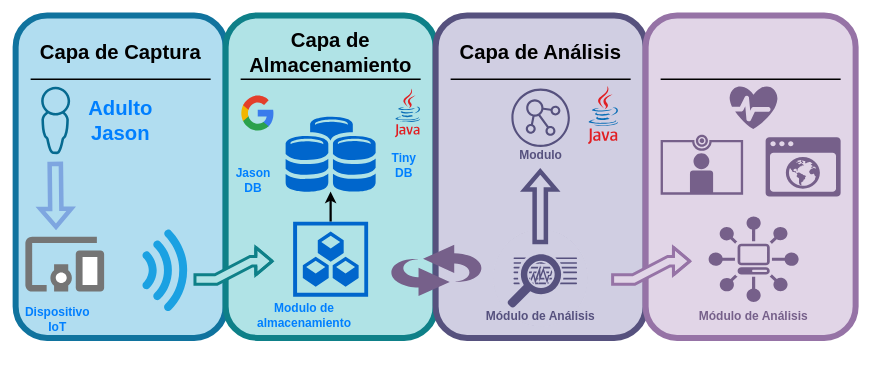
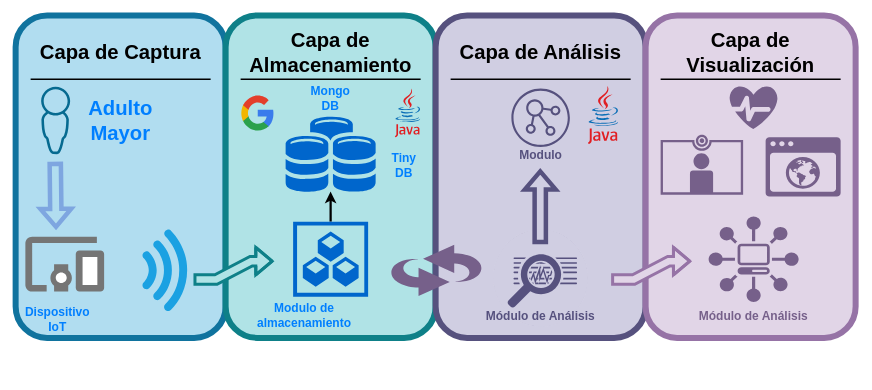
+ <mxCell id="12" value="Capa de Visualización" style="text;html=1;strokeColor=none;fillColor=none;align=center;verticalAlign=middle;whiteSpace=wrap;rounded=0;shadow=0;fontSize=27;fontColor=#000000;fontStyle=1" parent="1" vertex="1"><mxGeometry x="860" y="40" width="280" height="60" as="geometry" /></mxCell>
+ <mxCell id="28" value="&lt;font color=&quot;#007fff&quot;&gt;&lt;span style=&quot;font-size: 16px;&quot;&gt;&lt;b&gt;Mongo DB&lt;/b&gt;&lt;/span&gt;&lt;/font&gt;" style="text;html=1;strokeColor=none;fillColor=none;align=center;verticalAlign=middle;whiteSpace=wrap;rounded=0;" vertex="1" parent="1"><mxGeometry x="403" y="115" width="74" height="30" as="geometry" /></mxCell>
- <mxCell id="17" value="&lt;font size=&quot;1&quot; color=&quot;#007fff&quot; style=&quot;&quot;&gt;&lt;b style=&quot;font-size: 27px;&quot;&gt;Adulto Jason&lt;/b&gt;&lt;/font&gt;" style="text;html=1;strokeColor=none;fillColor=none;align=center;verticalAlign=middle;whiteSpace=wrap;rounded=0;strokeWidth=5;" vertex="1" parent="1"><mxGeometry x="115" y="140" width="90" height="40" as="geometry" /></mxCell>
+ <mxCell id="17" value="&lt;font size=&quot;1&quot; color=&quot;#007fff&quot; style=&quot;&quot;&gt;&lt;b style=&quot;font-size: 27px;&quot;&gt;Adulto Mayor&lt;/b&gt;&lt;/font&gt;" style="text;html=1;strokeColor=none;fillColor=none;align=center;verticalAlign=middle;whiteSpace=wrap;rounded=0;strokeWidth=5;" vertex="1" parent="1"><mxGeometry x="115" y="140" width="90" height="40" as="geometry" /></mxCell>
- <mxCell id="27" value="&lt;font color=&quot;#007fff&quot;&gt;&lt;span style=&quot;font-size: 16px;&quot;&gt;&lt;b&gt;Jason DB&lt;/b&gt;&lt;/span&gt;&lt;/font&gt;" style="text;html=1;strokeColor=none;fillColor=none;align=center;verticalAlign=middle;whiteSpace=wrap;rounded=0;" vertex="1" parent="1"><mxGeometry x="300" y="225" width="74" height="30" as="geometry" /></mxCell>
